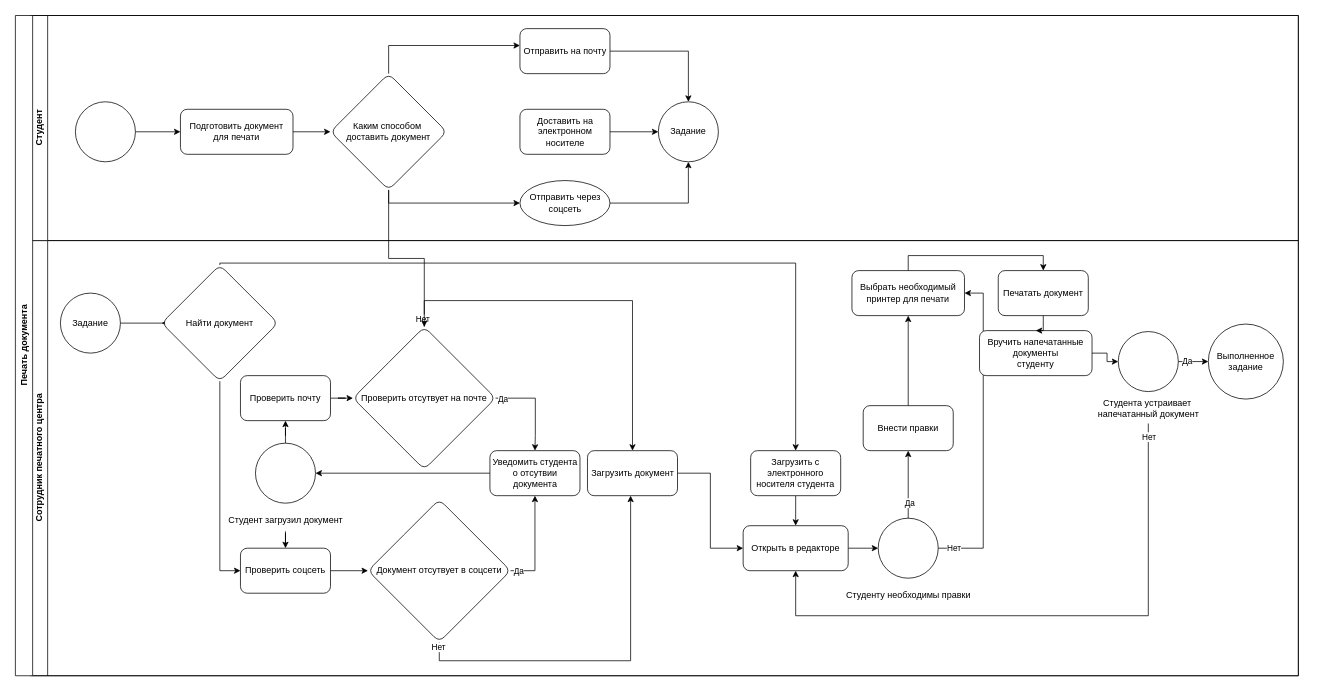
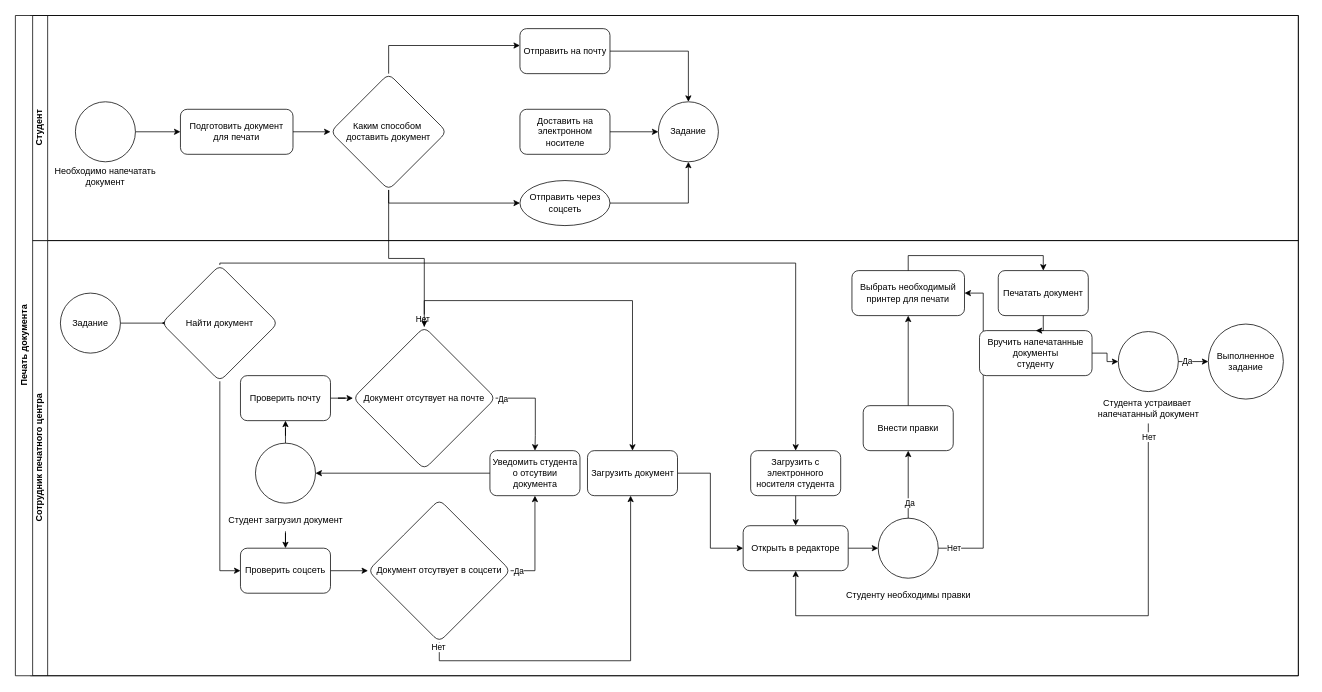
+ <mxCell id="73" value="Необходимо напечатать документ" style="text;html=1;align=center;verticalAlign=middle;whiteSpace=wrap;rounded=0;" vertex="1" parent="45"><mxGeometry x="40" y="200" width="160" height="30" as="geometry" /></mxCell>
- <mxCell id="17" value="&lt;span style=&quot;text-wrap: nowrap;&quot;&gt;Проверить отсутвует на почте&lt;/span&gt;" style="rhombus;whiteSpace=wrap;html=1;rounded=1;" vertex="1" parent="1"><mxGeometry x="470" y="435" width="190" height="190" as="geometry" /></mxCell>
+ <mxCell id="17" value="&lt;span style=&quot;text-wrap: nowrap;&quot;&gt;Документ отсутвует на почте&lt;/span&gt;" style="rhombus;whiteSpace=wrap;html=1;rounded=1;" vertex="1" parent="1"><mxGeometry x="470" y="435" width="190" height="190" as="geometry" /></mxCell>
